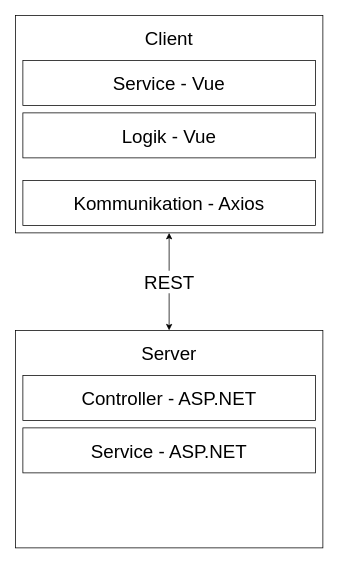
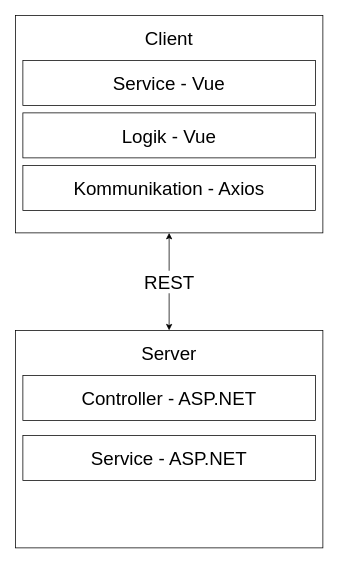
- <mxCell id="6" value="&lt;font style=&quot;font-size: 25px&quot;&gt;Kommunikation - Axios&lt;/font&gt;" style="rounded=0;whiteSpace=wrap;html=1;" vertex="1" parent="1"><mxGeometry x="30" y="240" width="390" height="60" as="geometry" /></mxCell>
+ <mxCell id="6" value="&lt;font style=&quot;font-size: 25px&quot;&gt;Kommunikation - Axios&lt;/font&gt;" style="rounded=0;whiteSpace=wrap;html=1;" vertex="1" parent="1"><mxGeometry x="30" y="220" width="390" height="60" as="geometry" /></mxCell>
- <mxCell id="10" value="&lt;font style=&quot;font-size: 25px&quot;&gt;Service - ASP.NET&lt;/font&gt;" style="rounded=0;whiteSpace=wrap;html=1;" vertex="1" parent="1"><mxGeometry x="30" y="570" width="390" height="60" as="geometry" /></mxCell>
+ <mxCell id="10" value="&lt;font style=&quot;font-size: 25px&quot;&gt;Service - ASP.NET&lt;/font&gt;" style="rounded=0;whiteSpace=wrap;html=1;" vertex="1" parent="1"><mxGeometry x="30" y="580" width="390" height="60" as="geometry" /></mxCell>
